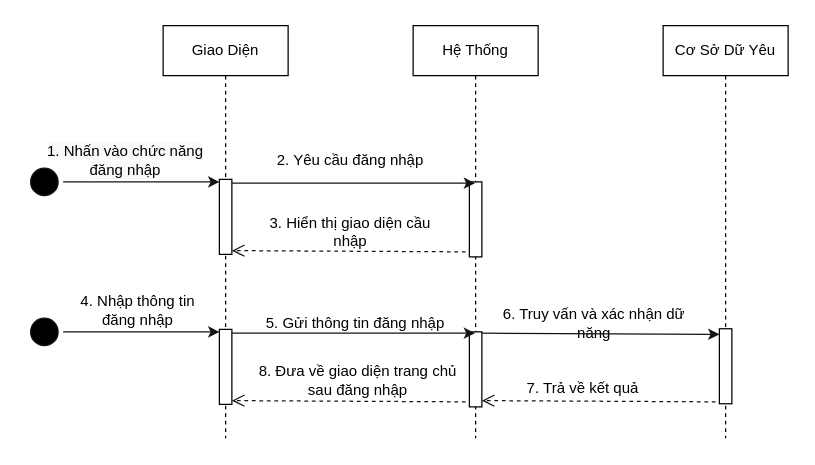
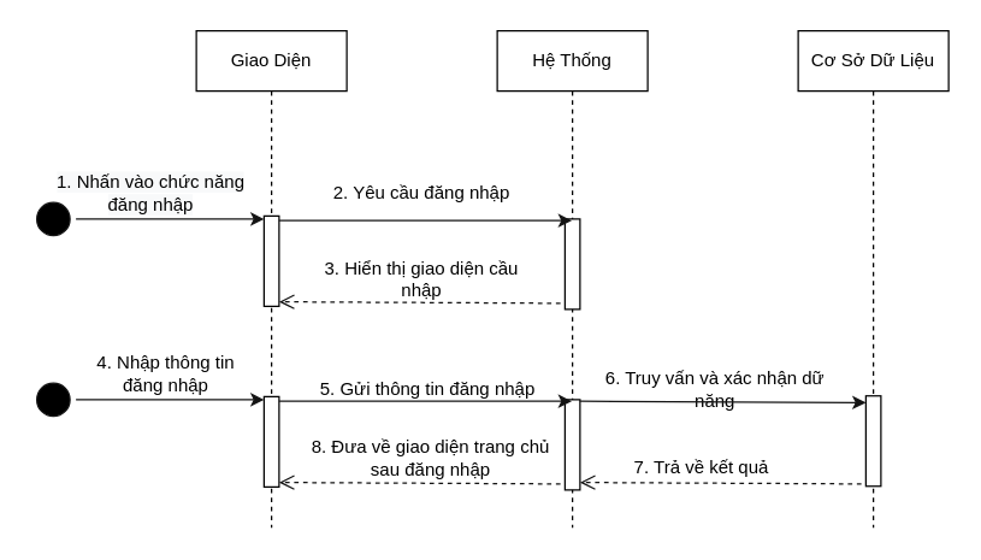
- <mxCell id="6" value="&lt;span&gt;Cơ Sở Dữ Yêu&lt;/span&gt;" style="shape=umlLifeline;perimeter=lifelinePerimeter;whiteSpace=wrap;html=1;container=1;collapsible=0;recursiveResize=0;outlineConnect=0;" vertex="1" parent="1"><mxGeometry x="530" y="20" width="100" height="330" as="geometry" /></mxCell>
+ <mxCell id="6" value="&lt;span&gt;Cơ Sở Dữ Liệu&lt;/span&gt;" style="shape=umlLifeline;perimeter=lifelinePerimeter;whiteSpace=wrap;html=1;container=1;collapsible=0;recursiveResize=0;outlineConnect=0;" vertex="1" parent="1"><mxGeometry x="530" y="20" width="100" height="330" as="geometry" /></mxCell>
